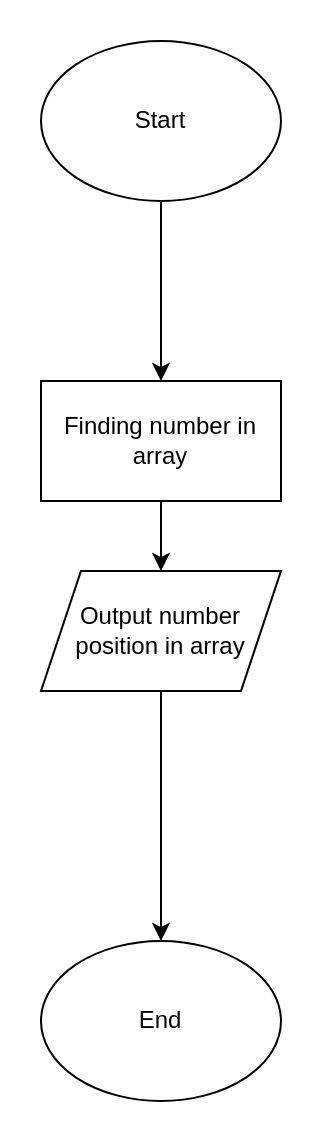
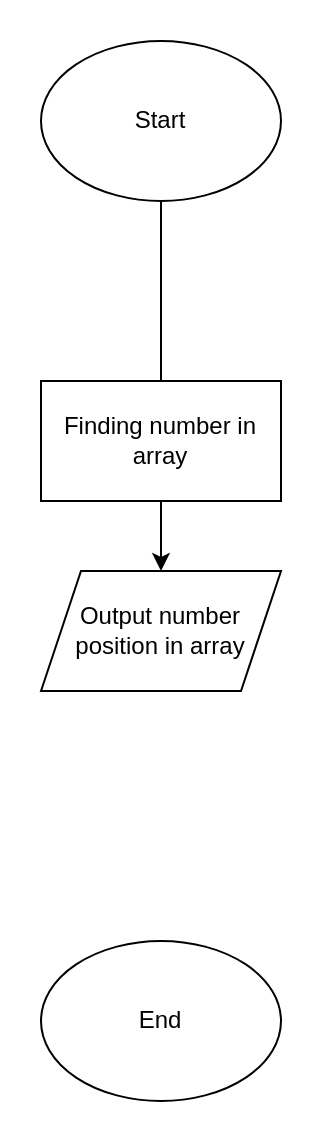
- <mxCell id="2" value="" style="edgeStyle=orthogonalEdgeStyle;rounded=0;orthogonalLoop=1;jettySize=auto;html=1;" edge="1" parent="1" source="3" target="5"><mxGeometry relative="1" as="geometry" /></mxCell>
+ <mxCell id="2" value="" style="edgeStyle=orthogonalEdgeStyle;rounded=0;orthogonalLoop=1;jettySize=auto;html=1;endArrow=none;" edge="1" parent="1" source="3" target="5"><mxGeometry relative="1" as="geometry" /></mxCell>
- <mxCell id="6" value="" style="edgeStyle=orthogonalEdgeStyle;rounded=0;orthogonalLoop=1;jettySize=auto;html=1;" edge="1" parent="1" source="7" target="8"><mxGeometry relative="1" as="geometry" /></mxCell>
